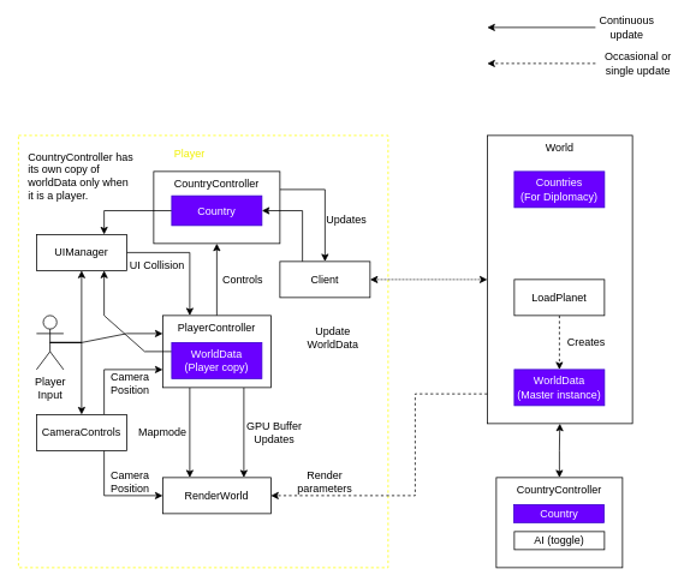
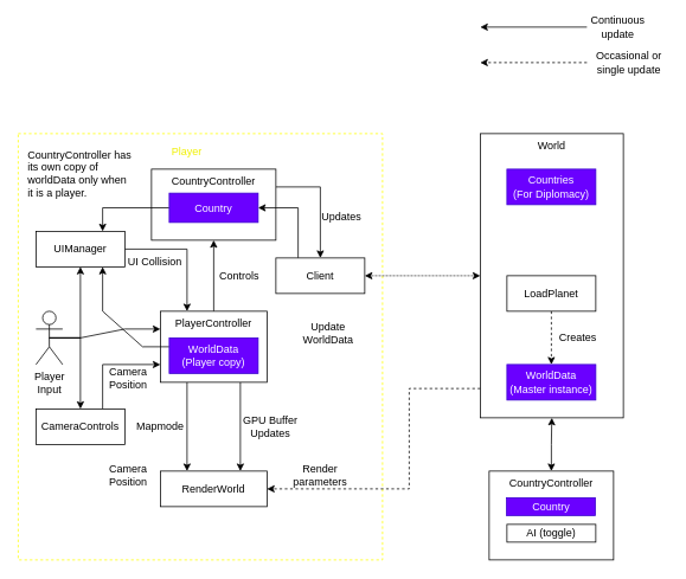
- <mxCell id="22" style="edgeStyle=orthogonalEdgeStyle;rounded=0;orthogonalLoop=1;jettySize=auto;html=1;exitX=0.75;exitY=1;exitDx=0;exitDy=0;entryX=0;entryY=0.5;entryDx=0;entryDy=0;" parent="1" source="23" target="18" edge="1"><mxGeometry relative="1" as="geometry" /></mxCell>
